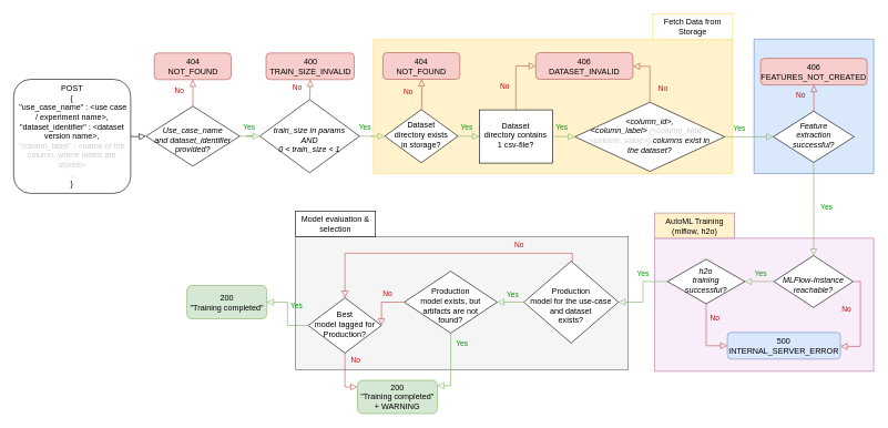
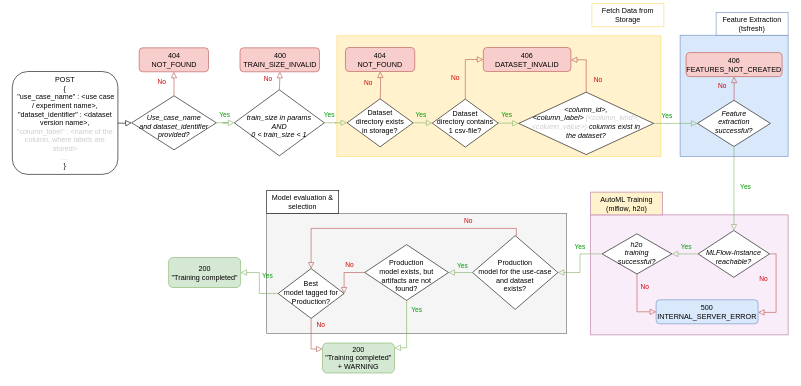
- <mxCell id="28" value="Fetch Data from Storage" style="rounded=0;whiteSpace=wrap;html=1;strokeColor=#FFD966;fillColor=#FFFFFF;" parent="1" vertex="1"><mxGeometry x="981" y="20" width="120" height="39" as="geometry" /></mxCell>
+ <mxCell id="28" value="Fetch Data from Storage" style="rounded=0;whiteSpace=wrap;html=1;strokeColor=#FFD966;fillColor=#FFFFFF;" parent="1" vertex="1"><mxGeometry x="986" y="5" width="120" height="39" as="geometry" /></mxCell>
+ <mxCell id="33" value="Feature Extraction (tsfresh)" style="rounded=0;whiteSpace=wrap;html=1;strokeColor=#6c8ebf;fillColor=#FFFFFF;" parent="1" vertex="1"><mxGeometry x="1193" y="20" width="120" height="38" as="geometry" /></mxCell>
- <mxCell id="50" value="&lt;div&gt;Dataset&lt;/div&gt;&lt;div&gt;directory contains 1 csv-file?&lt;/div&gt;" style="whiteSpace=wrap;html=1;shadow=0;fontFamily=Helvetica;fontSize=12;align=center;strokeWidth=1;spacing=6;spacingTop=-4;rounded=0;" vertex="1" parent="1"><mxGeometry x="720" y="164.5" width="110" height="80" as="geometry" /></mxCell>
+ <mxCell id="50" value="&lt;div&gt;Dataset&lt;/div&gt;&lt;div&gt;directory contains 1 csv-file?&lt;/div&gt;" style="rhombus;whiteSpace=wrap;html=1;shadow=0;fontFamily=Helvetica;fontSize=12;align=center;strokeWidth=1;spacing=6;spacingTop=-4;" vertex="1" parent="1"><mxGeometry x="720" y="164.5" width="110" height="80" as="geometry" /></mxCell>
